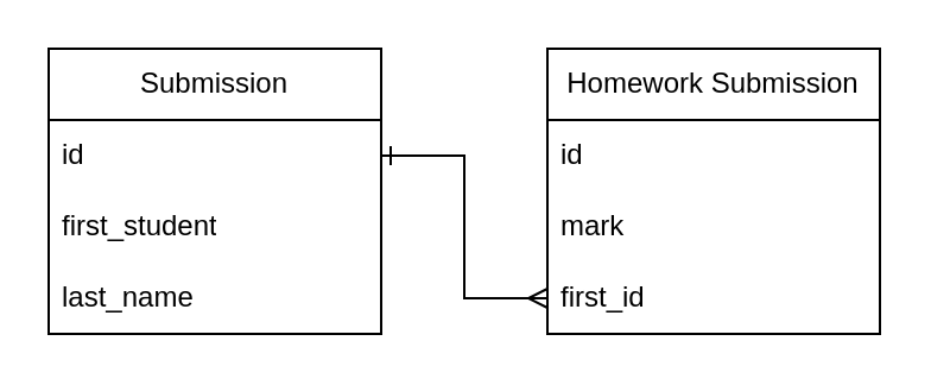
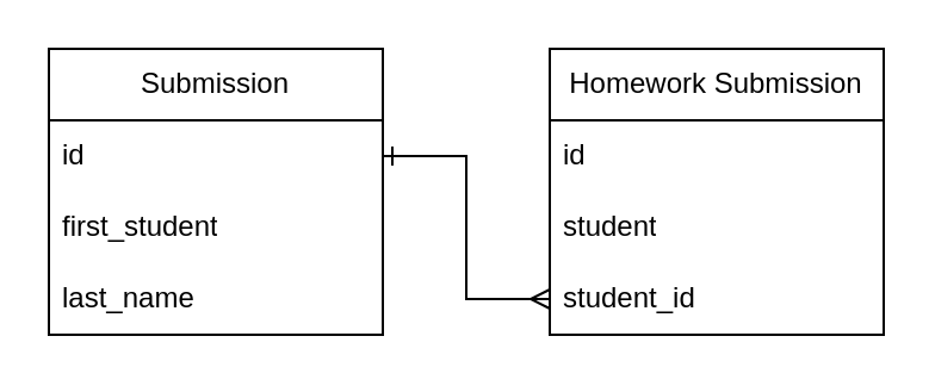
- <mxCell id="8" value="mark" style="text;strokeColor=none;fillColor=none;align=left;verticalAlign=middle;spacingLeft=4;spacingRight=4;overflow=hidden;points=[[0,0.5],[1,0.5]];portConstraint=eastwest;rotatable=0;whiteSpace=wrap;html=1;" vertex="1" parent="6"><mxGeometry y="60" width="140" height="30" as="geometry" /></mxCell>
+ <mxCell id="8" value="student" style="text;strokeColor=none;fillColor=none;align=left;verticalAlign=middle;spacingLeft=4;spacingRight=4;overflow=hidden;points=[[0,0.5],[1,0.5]];portConstraint=eastwest;rotatable=0;whiteSpace=wrap;html=1;" vertex="1" parent="6"><mxGeometry y="60" width="140" height="30" as="geometry" /></mxCell>
- <mxCell id="9" value="first_id" style="text;strokeColor=none;fillColor=none;align=left;verticalAlign=middle;spacingLeft=4;spacingRight=4;overflow=hidden;points=[[0,0.5],[1,0.5]];portConstraint=eastwest;rotatable=0;whiteSpace=wrap;html=1;" vertex="1" parent="6"><mxGeometry y="90" width="140" height="30" as="geometry" /></mxCell>
+ <mxCell id="9" value="student_id" style="text;strokeColor=none;fillColor=none;align=left;verticalAlign=middle;spacingLeft=4;spacingRight=4;overflow=hidden;points=[[0,0.5],[1,0.5]];portConstraint=eastwest;rotatable=0;whiteSpace=wrap;html=1;" vertex="1" parent="6"><mxGeometry y="90" width="140" height="30" as="geometry" /></mxCell>
